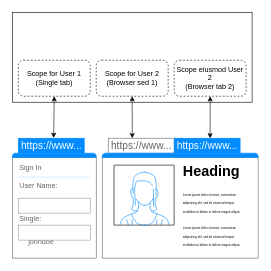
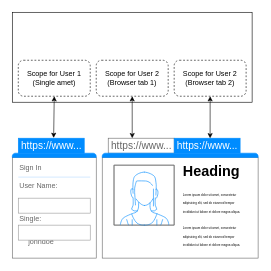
- <mxCell id="3" value="Scope for User 1&lt;br&gt;(Single tab)" style="rounded=1;whiteSpace=wrap;html=1;dashed=1;" vertex="1" parent="1"><mxGeometry x="30" y="100" width="120" height="60" as="geometry" /></mxCell>
+ <mxCell id="3" value="Scope for User 1&lt;br&gt;(Single amet)" style="rounded=1;whiteSpace=wrap;html=1;dashed=1;" vertex="1" parent="1"><mxGeometry x="30" y="100" width="120" height="60" as="geometry" /></mxCell>
- <mxCell id="4" value="Scope for User 2&lt;br&gt;(Browser sed 1)" style="rounded=1;whiteSpace=wrap;html=1;dashed=1;" vertex="1" parent="1"><mxGeometry x="160" y="100" width="120" height="60" as="geometry" /></mxCell>
+ <mxCell id="4" value="Scope for User 2&lt;br&gt;(Browser tab 1)" style="rounded=1;whiteSpace=wrap;html=1;dashed=1;" vertex="1" parent="1"><mxGeometry x="160" y="100" width="120" height="60" as="geometry" /></mxCell>
- <mxCell id="5" value="Scope eiusmod User 2&lt;br&gt;(Browser tab 2)" style="rounded=1;whiteSpace=wrap;html=1;dashed=1;" vertex="1" parent="1"><mxGeometry x="290" y="100" width="120" height="60" as="geometry" /></mxCell>
+ <mxCell id="5" value="Scope for User 2&lt;br&gt;(Browser tab 2)" style="rounded=1;whiteSpace=wrap;html=1;dashed=1;" vertex="1" parent="1"><mxGeometry x="290" y="100" width="120" height="60" as="geometry" /></mxCell>
